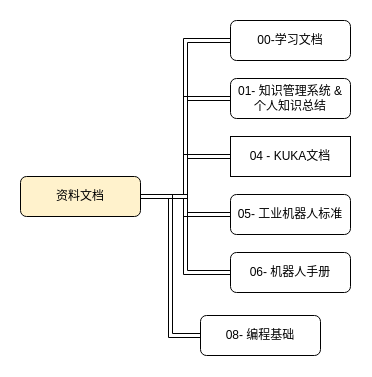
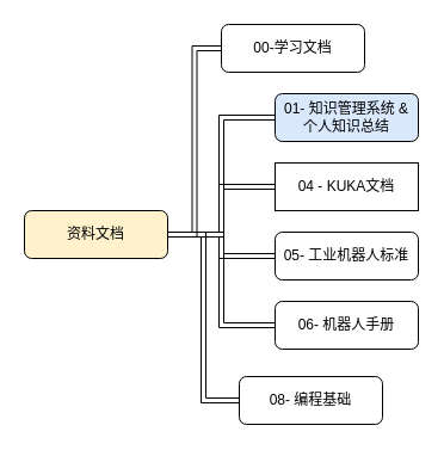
- <mxCell id="4" value="00-学习文档" style="rounded=1;whiteSpace=wrap;html=1;flipH=1;flipV=1;" vertex="1" parent="1"><mxGeometry x="230" y="20" width="120" height="40" as="geometry" /></mxCell>
+ <mxCell id="4" value="00-学习文档" style="rounded=1;whiteSpace=wrap;html=1;flipH=1;flipV=1;" vertex="1" parent="1"><mxGeometry x="185" y="20" width="120" height="40" as="geometry" /></mxCell>
- <mxCell id="6" value="01- 知识管理系统 &amp;amp; 个人知识总结" style="rounded=1;whiteSpace=wrap;html=1;flipH=1;flipV=1;" vertex="1" parent="1"><mxGeometry x="230" y="78" width="120" height="40" as="geometry" /></mxCell>
+ <mxCell id="6" value="01- 知识管理系统 &amp;amp; 个人知识总结" style="rounded=1;whiteSpace=wrap;html=1;flipH=1;flipV=1;fillColor=#dae8fc;" vertex="1" parent="1"><mxGeometry x="230" y="78" width="120" height="40" as="geometry" /></mxCell>
